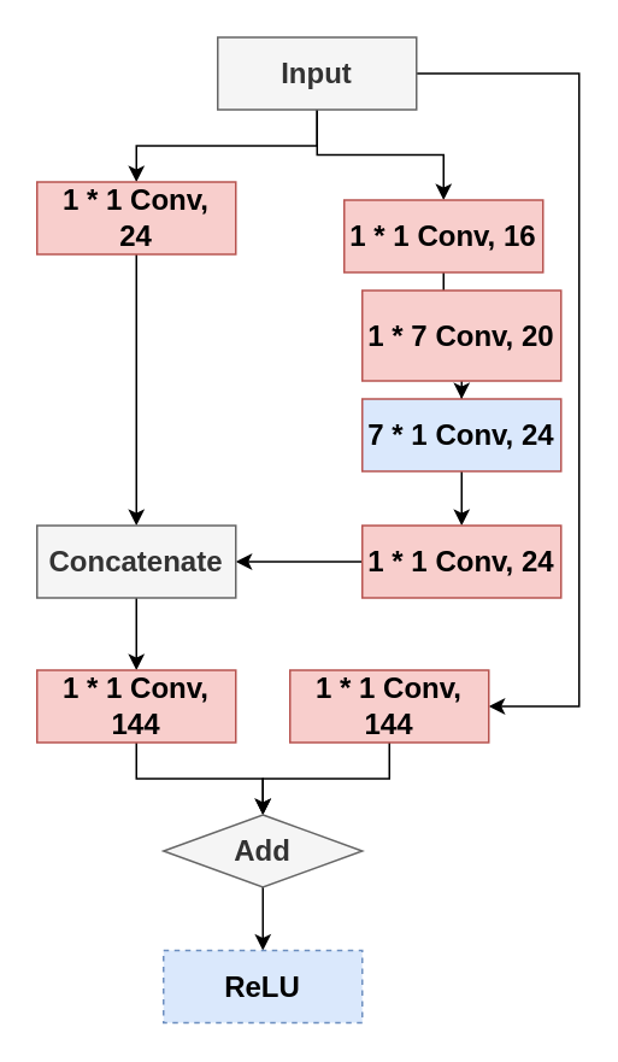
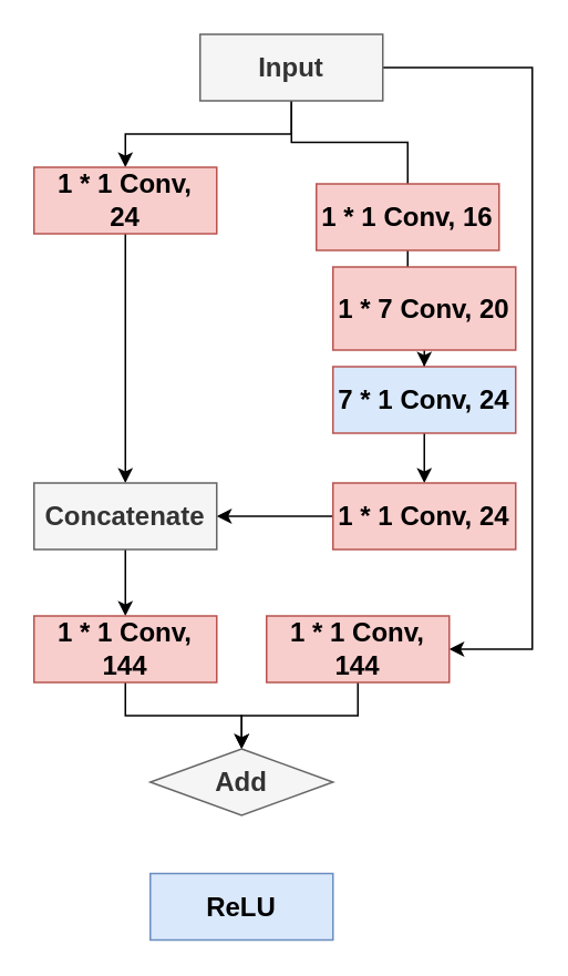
- <mxCell id="3" style="edgeStyle=orthogonalEdgeStyle;rounded=0;orthogonalLoop=1;jettySize=auto;html=1;exitX=0.5;exitY=1;exitDx=0;exitDy=0;entryX=0.5;entryY=0;entryDx=0;entryDy=0;" edge="1" parent="1" source="5" target="9"><mxGeometry relative="1" as="geometry" /></mxCell>
+ <mxCell id="3" style="edgeStyle=orthogonalEdgeStyle;rounded=0;orthogonalLoop=1;jettySize=auto;html=1;exitX=0.5;exitY=1;exitDx=0;exitDy=0;entryX=0.5;entryY=0;entryDx=0;entryDy=0;endArrow=none;" edge="1" parent="1" source="5" target="9"><mxGeometry relative="1" as="geometry" /></mxCell>
- <mxCell id="22" value="" style="edgeStyle=orthogonalEdgeStyle;rounded=0;orthogonalLoop=1;jettySize=auto;html=1;" edge="1" parent="1" source="23" target="24"><mxGeometry relative="1" as="geometry" /></mxCell>
- <mxCell id="24" value="&lt;b&gt;&lt;font style=&quot;font-size: 16px;&quot;&gt;ReLU&lt;/font&gt;&lt;/b&gt;" style="rounded=0;whiteSpace=wrap;html=1;fillColor=#dae8fc;strokeColor=#6c8ebf;dashed=1;" vertex="1" parent="1"><mxGeometry x="90" y="525" width="110" height="40" as="geometry" /></mxCell>
+ <mxCell id="24" value="&lt;b&gt;&lt;font style=&quot;font-size: 16px;&quot;&gt;ReLU&lt;/font&gt;&lt;/b&gt;" style="rounded=0;whiteSpace=wrap;html=1;fillColor=#dae8fc;strokeColor=#6c8ebf;" vertex="1" parent="1"><mxGeometry x="90" y="525" width="110" height="40" as="geometry" /></mxCell>
